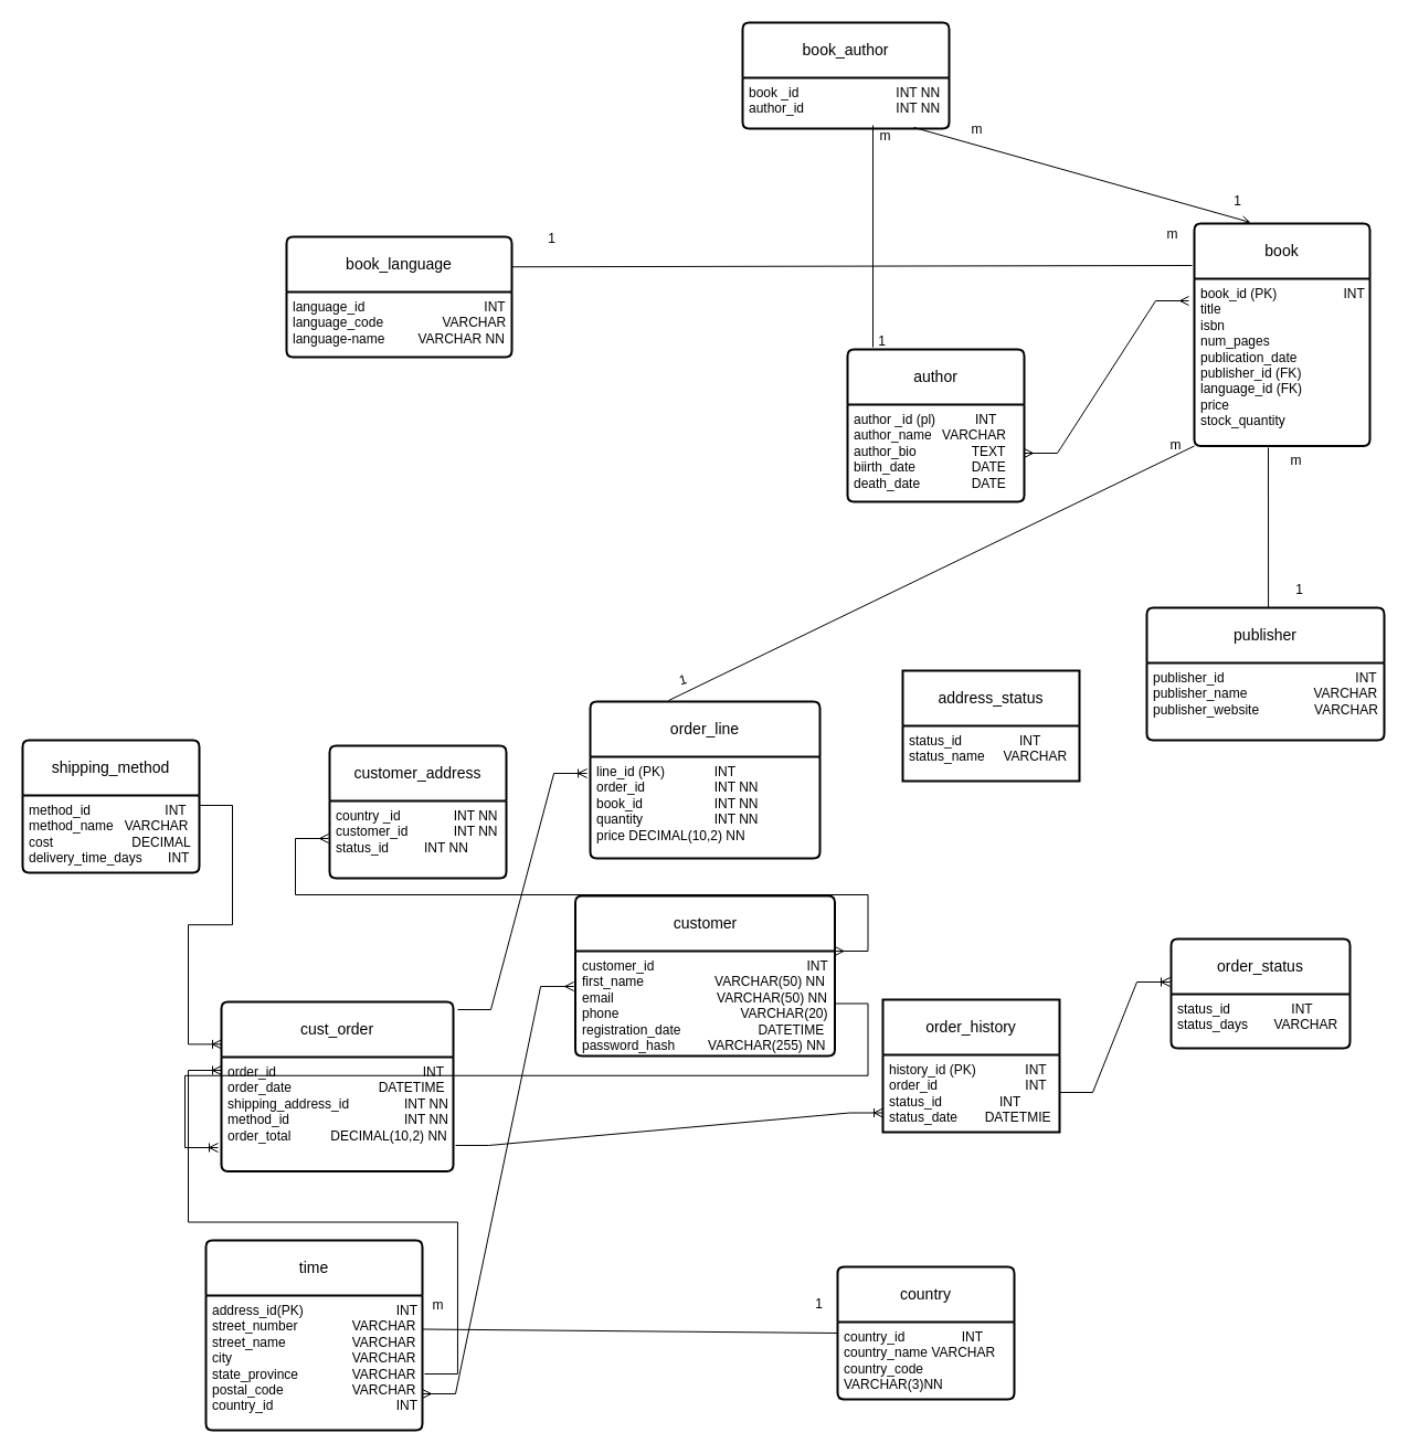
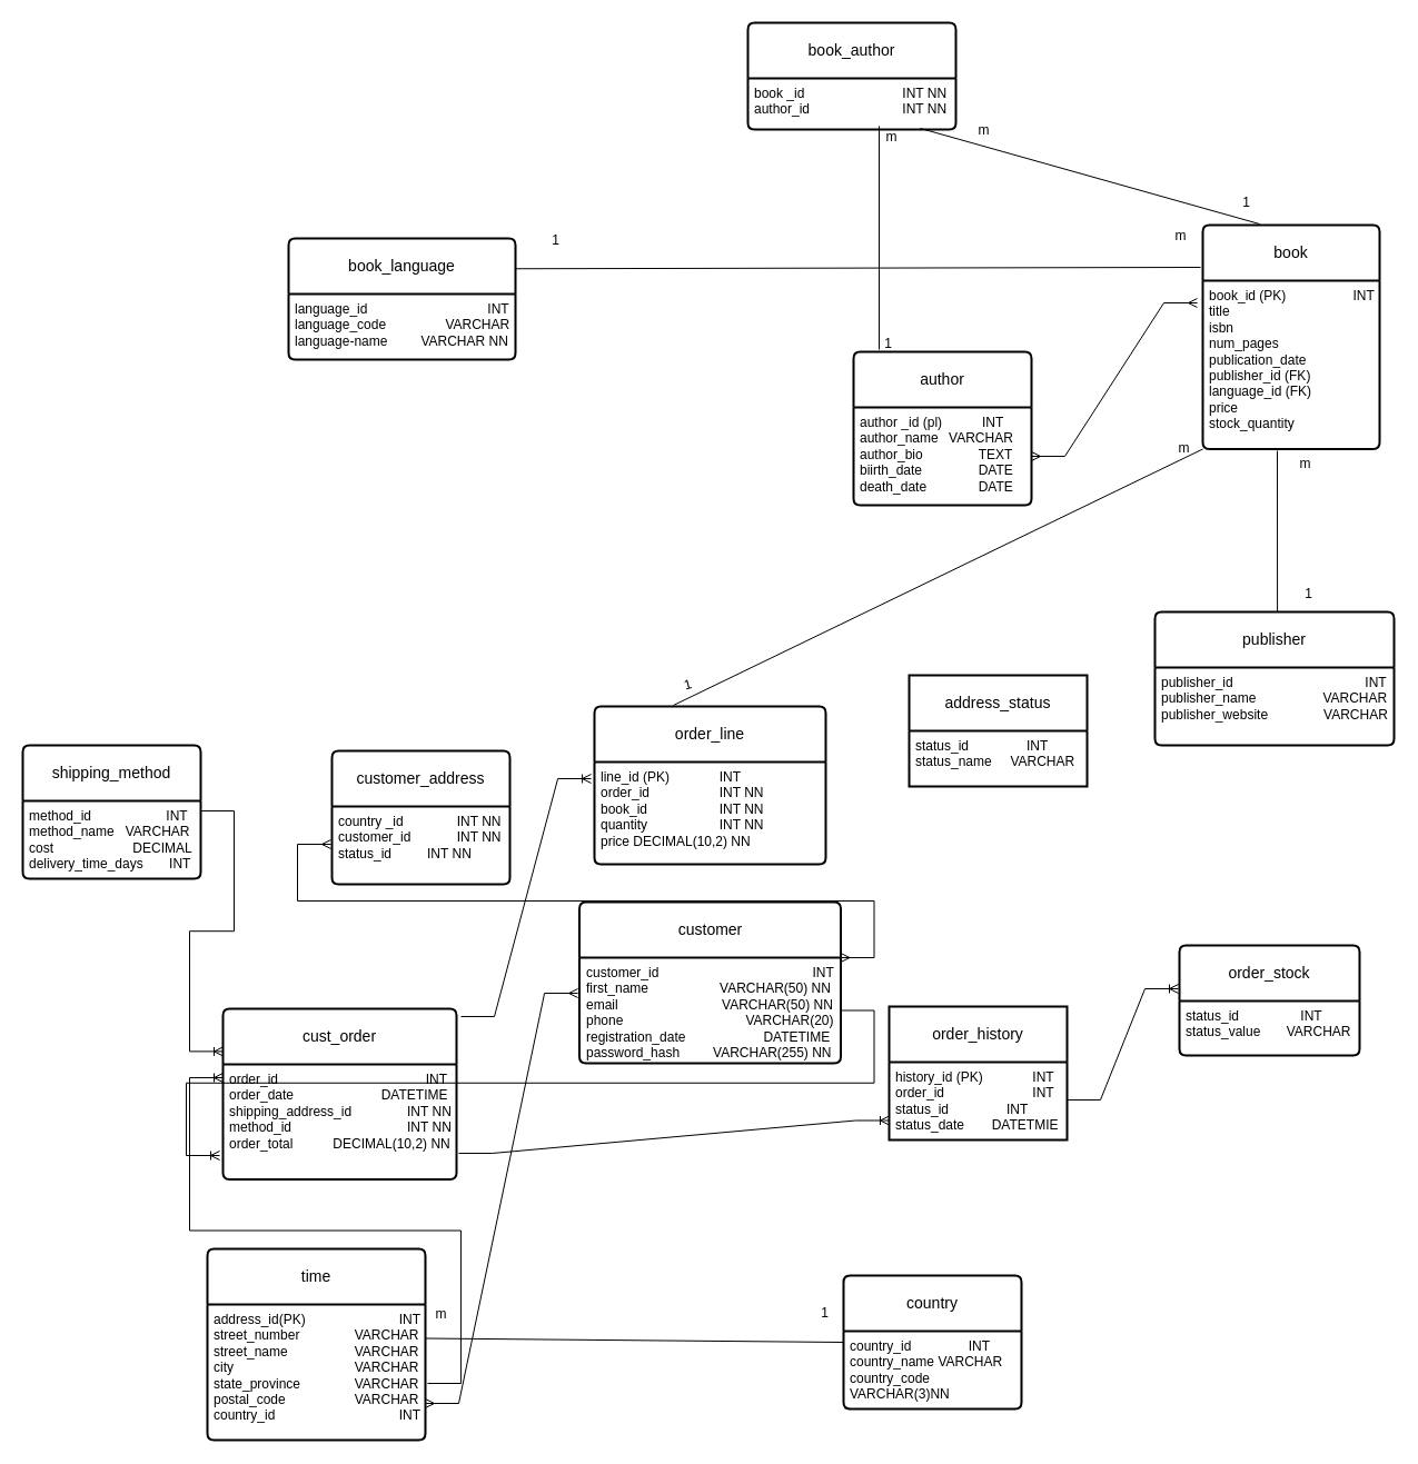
- <mxCell id="53" value="" style="endArrow=open;html=1;rounded=0;exitX=0.829;exitY=0.978;exitDx=0;exitDy=0;exitPerimeter=0;entryX=0.321;entryY=-0.005;entryDx=0;entryDy=0;entryPerimeter=0;" edge="1" parent="1" source="25" target="4"><mxGeometry width="50" height="50" relative="1" as="geometry"><mxPoint x="866" y="205" as="sourcePoint" /><mxPoint x="1122" y="198" as="targetPoint" /></mxGeometry></mxCell>
+ <mxCell id="53" value="" style="endArrow=none;html=1;rounded=0;exitX=0.829;exitY=0.978;exitDx=0;exitDy=0;exitPerimeter=0;entryX=0.321;entryY=-0.005;entryDx=0;entryDy=0;entryPerimeter=0;" edge="1" parent="1" source="25" target="4"><mxGeometry width="50" height="50" relative="1" as="geometry"><mxPoint x="866" y="205" as="sourcePoint" /><mxPoint x="1122" y="198" as="targetPoint" /></mxGeometry></mxCell>
- <mxCell id="16" value="order_status" style="swimlane;childLayout=stackLayout;horizontal=1;startSize=50;horizontalStack=0;rounded=1;fontSize=14;fontStyle=0;strokeWidth=2;resizeParent=0;resizeLast=1;shadow=0;dashed=0;align=center;arcSize=4;whiteSpace=wrap;html=1;" parent="1" vertex="1"><mxGeometry x="1060" y="850" width="162" height="99" as="geometry" /></mxCell>
+ <mxCell id="16" value="order_stock" style="swimlane;childLayout=stackLayout;horizontal=1;startSize=50;horizontalStack=0;rounded=1;fontSize=14;fontStyle=0;strokeWidth=2;resizeParent=0;resizeLast=1;shadow=0;dashed=0;align=center;arcSize=4;whiteSpace=wrap;html=1;" parent="1" vertex="1"><mxGeometry x="1060" y="850" width="162" height="99" as="geometry" /></mxCell>
- <mxCell id="17" value="&lt;div&gt;status_id &lt;span style=&quot;white-space: pre;&quot;&gt;&#09;&lt;/span&gt;&lt;span style=&quot;white-space: pre;&quot;&gt;&#09;&lt;/span&gt;&amp;nbsp;&amp;nbsp;&amp;nbsp;&amp;nbsp;&amp;nbsp;&amp;nbsp; INT&lt;/div&gt;&lt;div&gt;status_days&amp;nbsp;&amp;nbsp;&amp;nbsp;&amp;nbsp;&amp;nbsp;&amp;nbsp; VARCHAR&lt;/div&gt;" style="align=left;strokeColor=none;fillColor=none;spacingLeft=4;spacingRight=4;fontSize=12;verticalAlign=top;resizable=0;rotatable=0;part=1;html=1;whiteSpace=wrap;" parent="16" vertex="1"><mxGeometry y="50" width="162" height="49" as="geometry" /></mxCell>
+ <mxCell id="17" value="&lt;div&gt;status_id &lt;span style=&quot;white-space: pre;&quot;&gt;&#09;&lt;/span&gt;&lt;span style=&quot;white-space: pre;&quot;&gt;&#09;&lt;/span&gt;&amp;nbsp;&amp;nbsp;&amp;nbsp;&amp;nbsp;&amp;nbsp;&amp;nbsp; INT&lt;/div&gt;&lt;div&gt;status_value&amp;nbsp;&amp;nbsp;&amp;nbsp;&amp;nbsp;&amp;nbsp;&amp;nbsp; VARCHAR&lt;/div&gt;" style="align=left;strokeColor=none;fillColor=none;spacingLeft=4;spacingRight=4;fontSize=12;verticalAlign=top;resizable=0;rotatable=0;part=1;html=1;whiteSpace=wrap;" parent="16" vertex="1"><mxGeometry y="50" width="162" height="49" as="geometry" /></mxCell>
